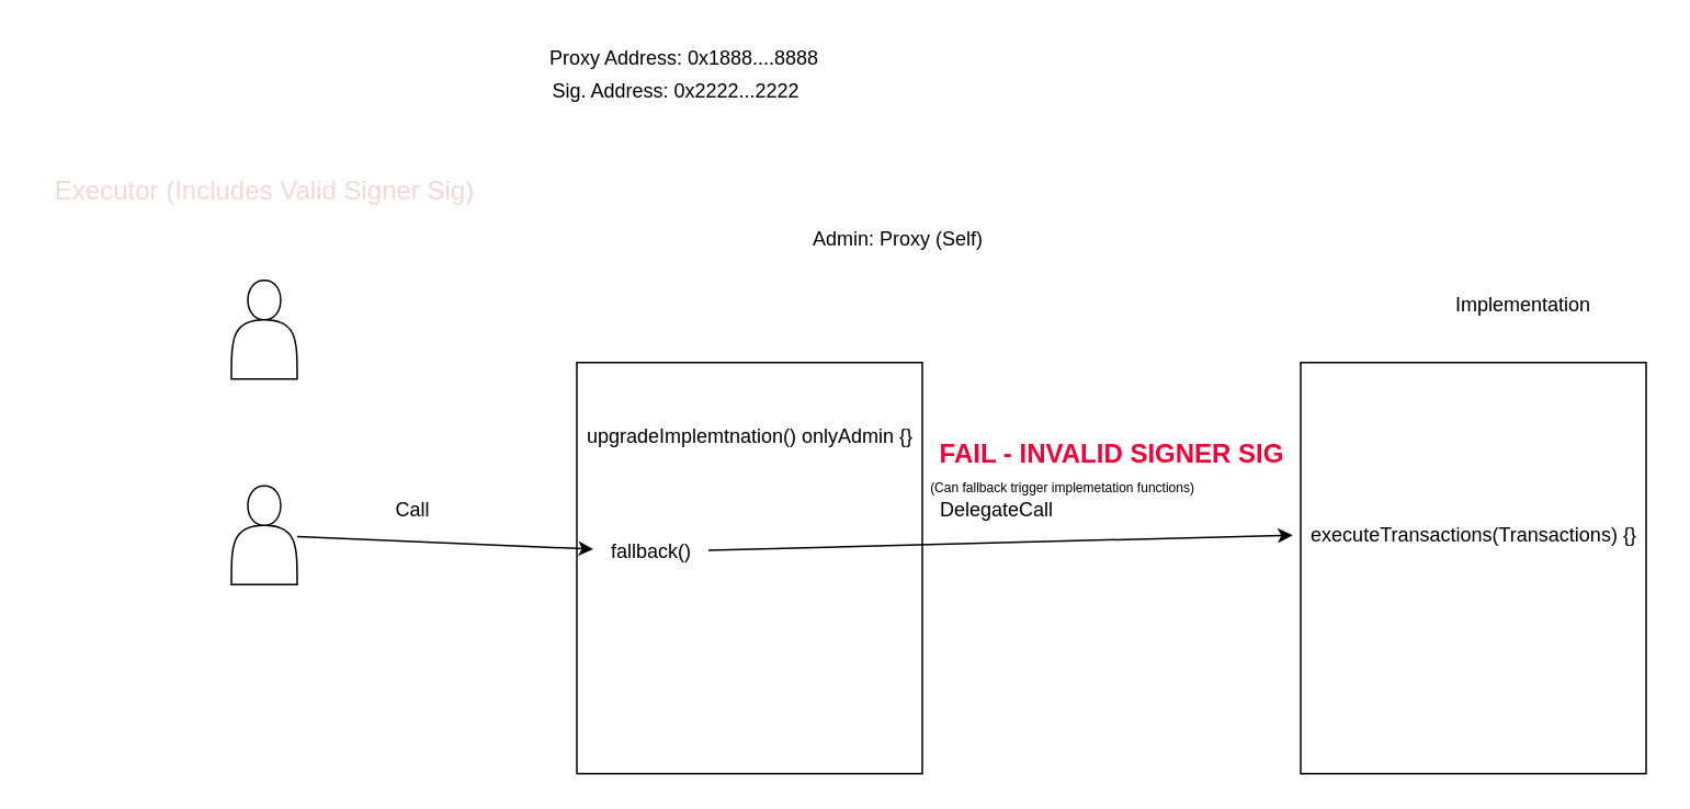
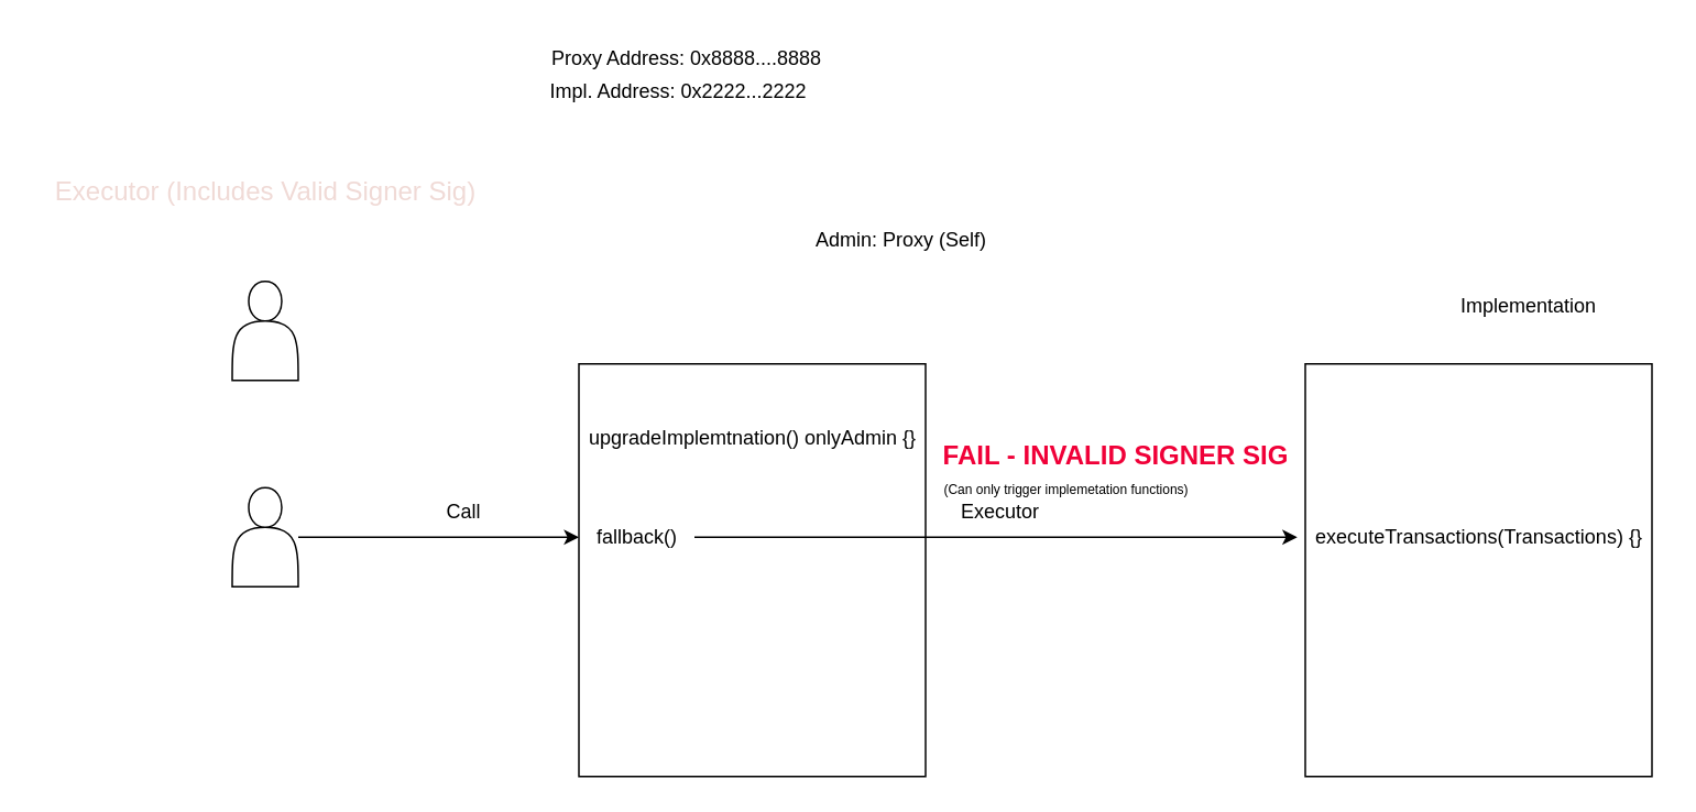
- <mxCell id="3" value="Proxy Address: 0x1888....8888" style="text;html=1;align=center;verticalAlign=middle;resizable=0;points=[];autosize=1;strokeColor=none;fillColor=none;" vertex="1" parent="1"><mxGeometry x="320" y="20" width="190" height="30" as="geometry" /></mxCell>
+ <mxCell id="3" value="Proxy Address: 0x8888....8888" style="text;html=1;align=center;verticalAlign=middle;resizable=0;points=[];autosize=1;strokeColor=none;fillColor=none;" vertex="1" parent="1"><mxGeometry x="320" y="20" width="190" height="30" as="geometry" /></mxCell>
- <mxCell id="4" value="Sig. Address: 0x2222...2222" style="text;html=1;align=center;verticalAlign=middle;resizable=0;points=[];autosize=1;strokeColor=none;fillColor=none;" vertex="1" parent="1"><mxGeometry x="320" y="40" width="180" height="30" as="geometry" /></mxCell>
+ <mxCell id="4" value="Impl. Address: 0x2222...2222" style="text;html=1;align=center;verticalAlign=middle;resizable=0;points=[];autosize=1;strokeColor=none;fillColor=none;" vertex="1" parent="1"><mxGeometry x="320" y="40" width="180" height="30" as="geometry" /></mxCell>
- <mxCell id="15" value="&lt;font style=&quot;font-size: 8px;&quot;&gt;(Can fallback trigger implemetation functions)&lt;/font&gt;" style="text;html=1;align=center;verticalAlign=middle;resizable=0;points=[];autosize=1;strokeColor=none;fillColor=none;" vertex="1" parent="1"><mxGeometry x="560" y="280" width="170" height="30" as="geometry" /></mxCell>
+ <mxCell id="15" value="&lt;font style=&quot;font-size: 8px;&quot;&gt;(Can only trigger implemetation functions)&lt;/font&gt;" style="text;html=1;align=center;verticalAlign=middle;resizable=0;points=[];autosize=1;strokeColor=none;fillColor=none;" vertex="1" parent="1"><mxGeometry x="560" y="280" width="170" height="30" as="geometry" /></mxCell>
- <mxCell id="13" value="Call" style="text;html=1;align=center;verticalAlign=middle;resizable=0;points=[];autosize=1;strokeColor=none;fillColor=none;" vertex="1" parent="1"><mxGeometry x="230" y="295" width="40" height="30" as="geometry" /></mxCell>
+ <mxCell id="13" value="Call" style="text;html=1;align=center;verticalAlign=middle;resizable=0;points=[];autosize=1;strokeColor=none;fillColor=none;" vertex="1" parent="1"><mxGeometry x="260" y="295" width="40" height="30" as="geometry" /></mxCell>
- <mxCell id="14" value="DelegateCall" style="text;html=1;align=center;verticalAlign=middle;resizable=0;points=[];autosize=1;strokeColor=none;fillColor=none;" vertex="1" parent="1"><mxGeometry x="560" y="295" width="90" height="30" as="geometry" /></mxCell>
+ <mxCell id="14" value="Executor" style="text;html=1;align=center;verticalAlign=middle;resizable=0;points=[];autosize=1;strokeColor=none;fillColor=none;" vertex="1" parent="1"><mxGeometry x="560" y="295" width="90" height="30" as="geometry" /></mxCell>
- <mxCell id="12" value="fallback()" style="text;html=1;align=center;verticalAlign=middle;resizable=0;points=[];autosize=1;strokeColor=none;fillColor=none;" vertex="1" parent="1"><mxGeometry x="360" y="320" width="70" height="30" as="geometry" /></mxCell>
+ <mxCell id="12" value="fallback()" style="text;html=1;align=center;verticalAlign=middle;resizable=0;points=[];autosize=1;strokeColor=none;fillColor=none;" vertex="1" parent="1"><mxGeometry x="350" y="310" width="70" height="30" as="geometry" /></mxCell>
